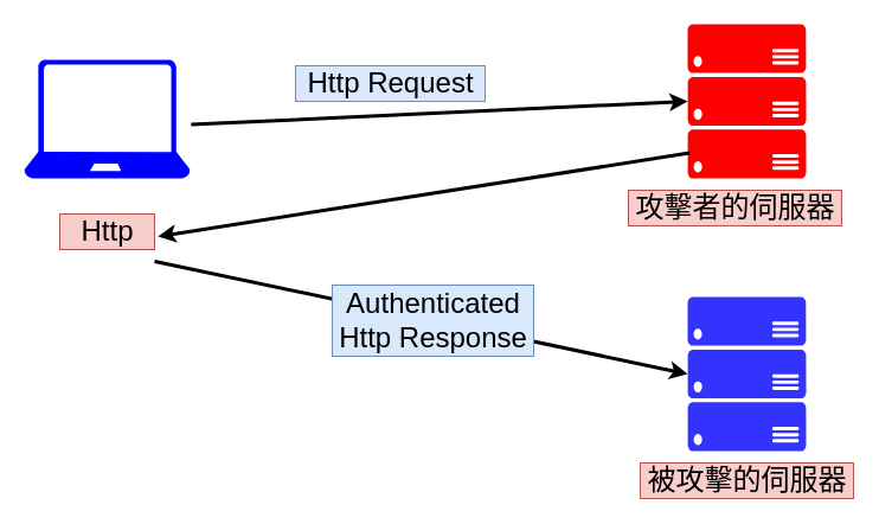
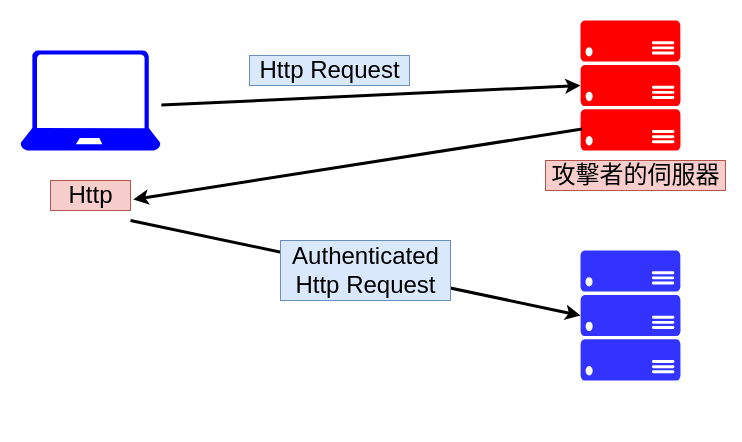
- <mxCell id="5" value="攻擊者的伺服器" style="text;html=1;align=center;verticalAlign=middle;resizable=0;points=[];autosize=1;fillColor=#f8cecc;strokeColor=#b85450;fontSize=24;" vertex="1" parent="1"><mxGeometry x="530" y="160" width="180" height="30" as="geometry" /></mxCell>
+ <mxCell id="5" value="攻擊者的伺服器" style="text;html=1;align=center;verticalAlign=middle;resizable=0;points=[];autosize=1;fillColor=#f8cecc;strokeColor=#b85450;fontSize=24;" vertex="1" parent="1"><mxGeometry x="545" y="160" width="180" height="30" as="geometry" /></mxCell>
- <mxCell id="12" value="Authenticated&lt;br&gt;Http Response" style="text;html=1;align=center;verticalAlign=middle;resizable=0;points=[];autosize=1;fillColor=#dae8fc;strokeColor=#6c8ebf;fontSize=24;" vertex="1" parent="1"><mxGeometry x="280" y="240" width="170" height="60" as="geometry" /></mxCell>
+ <mxCell id="12" value="Authenticated&lt;br&gt;Http Request" style="text;html=1;align=center;verticalAlign=middle;resizable=0;points=[];autosize=1;fillColor=#dae8fc;strokeColor=#6c8ebf;fontSize=24;" vertex="1" parent="1"><mxGeometry x="280" y="240" width="170" height="60" as="geometry" /></mxCell>
- <mxCell id="6" value="被攻擊的伺服器" style="text;html=1;align=center;verticalAlign=middle;resizable=0;points=[];autosize=1;fillColor=#f8cecc;strokeColor=#b85450;fontSize=24;" vertex="1" parent="1"><mxGeometry x="540" y="390" width="180" height="30" as="geometry" /></mxCell>
